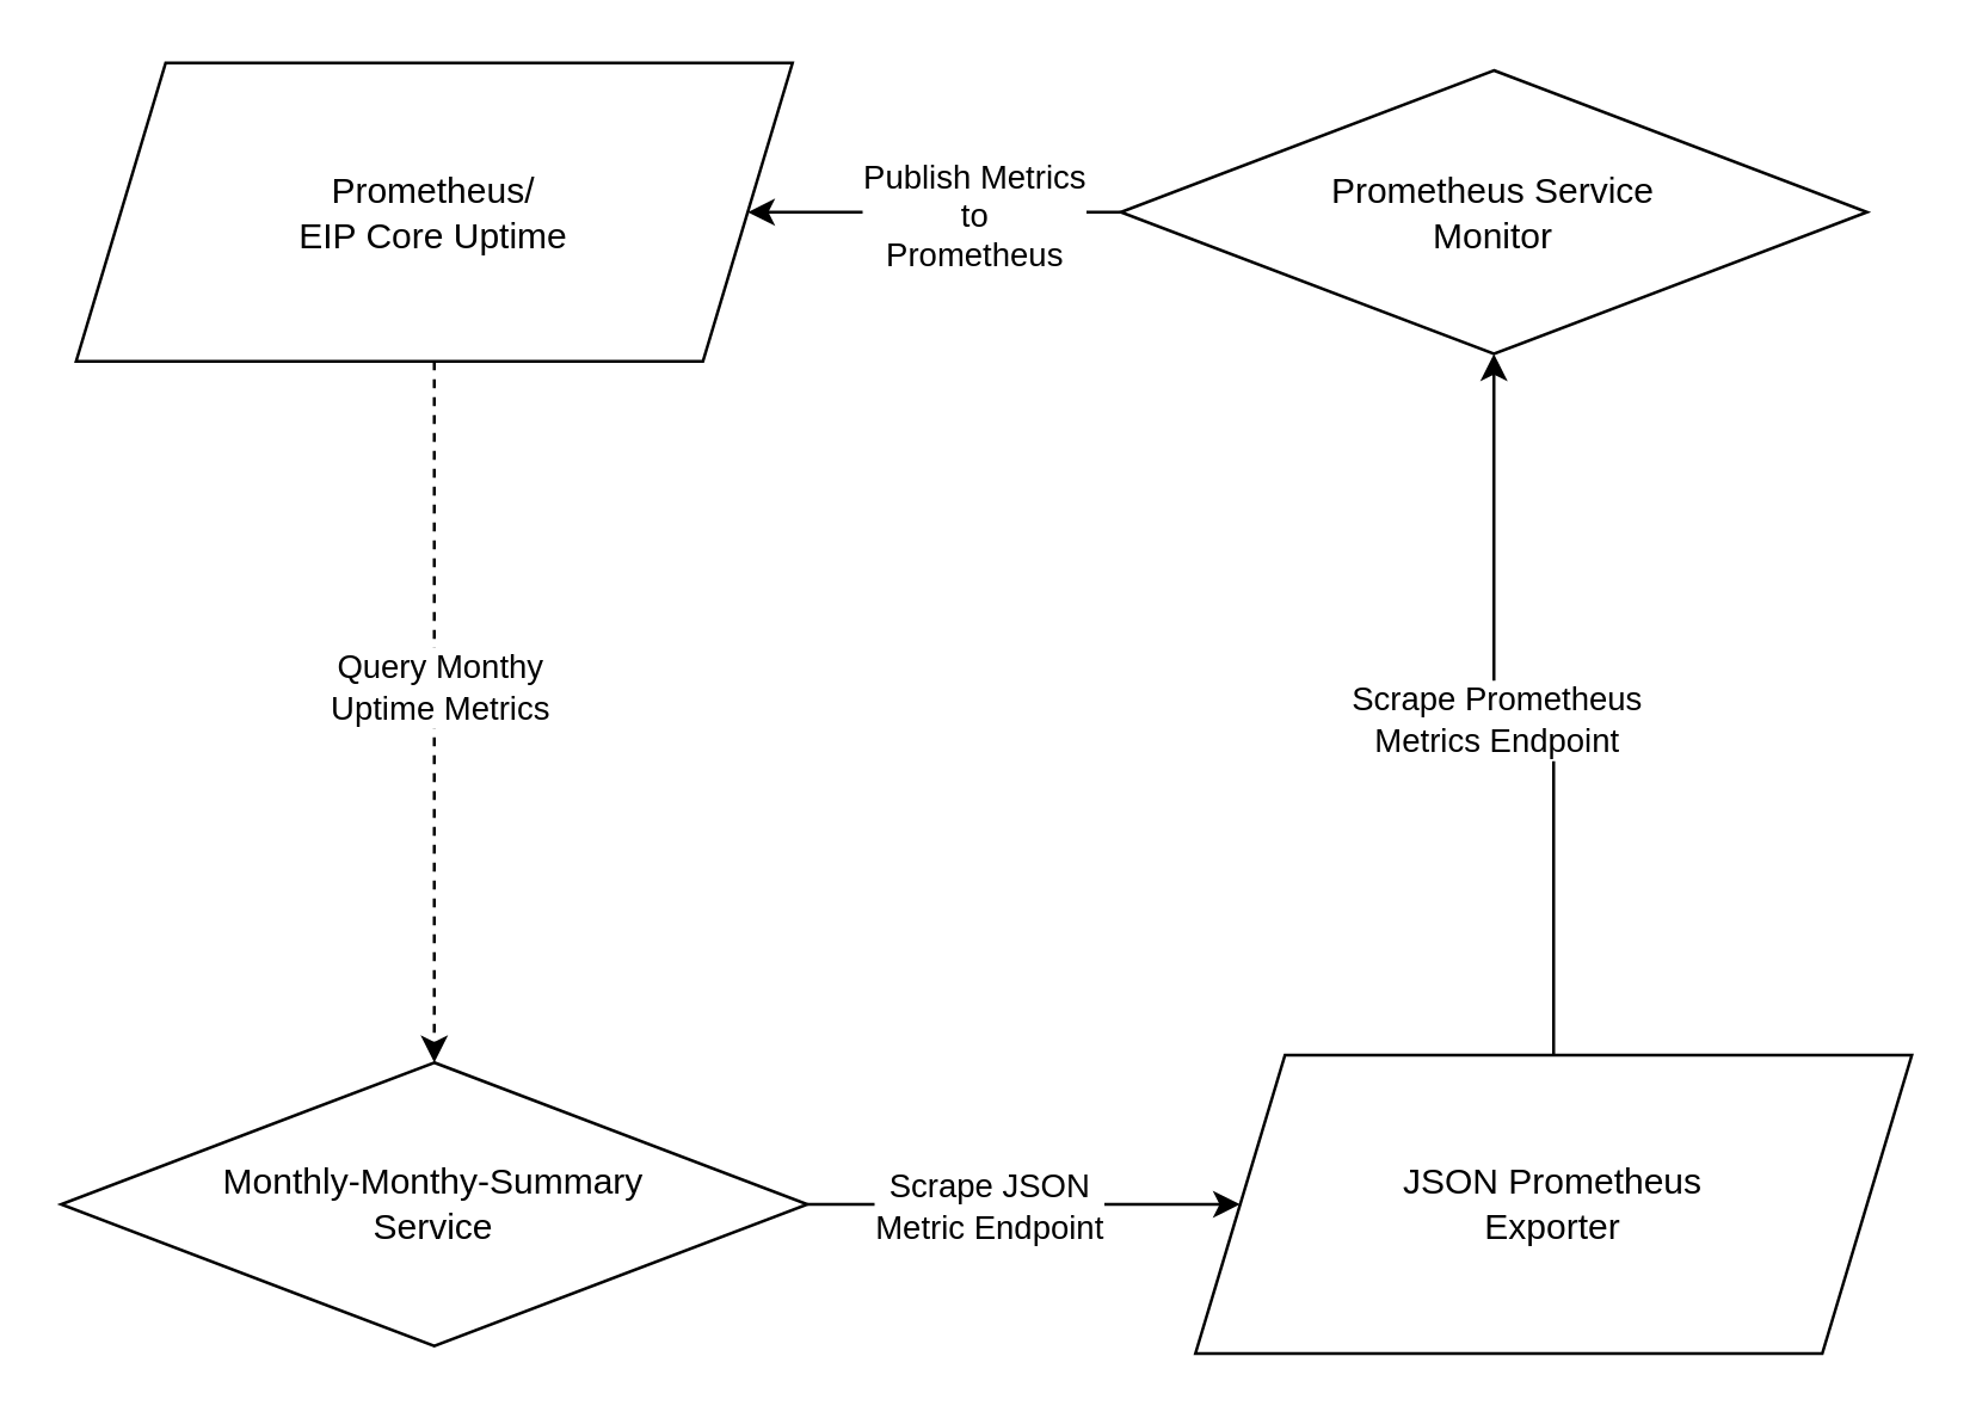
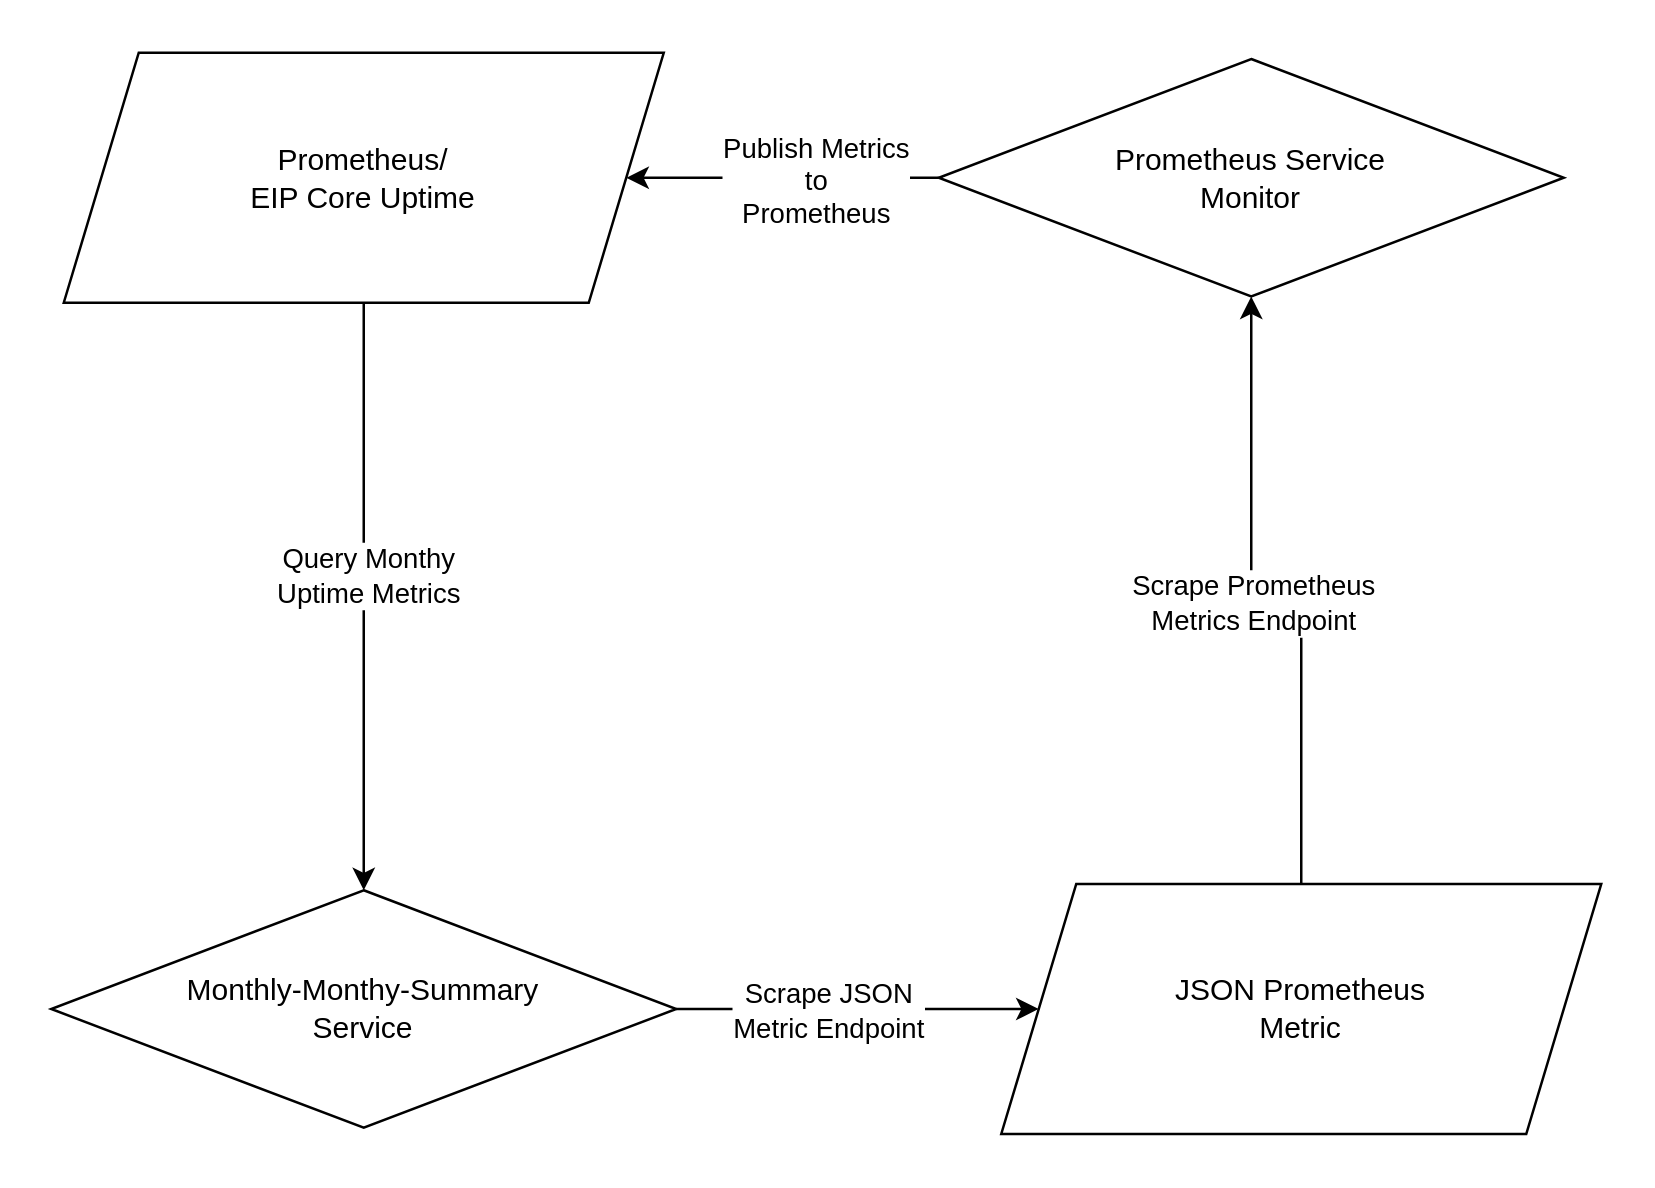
- <mxCell id="2" style="edgeStyle=orthogonalEdgeStyle;rounded=0;orthogonalLoop=1;jettySize=auto;html=1;entryX=0.5;entryY=0;entryDx=0;entryDy=0;dashed=1;" edge="1" parent="1" source="4" target="7"><mxGeometry relative="1" as="geometry" /></mxCell>
+ <mxCell id="2" style="edgeStyle=orthogonalEdgeStyle;rounded=0;orthogonalLoop=1;jettySize=auto;html=1;entryX=0.5;entryY=0;entryDx=0;entryDy=0;" edge="1" parent="1" source="4" target="7"><mxGeometry relative="1" as="geometry" /></mxCell>
- <mxCell id="10" value="&lt;div&gt;JSON Prometheus&lt;/div&gt;&lt;div&gt;Exporter&lt;br&gt;&lt;/div&gt;" style="shape=parallelogram;perimeter=parallelogramPerimeter;whiteSpace=wrap;html=1;fixedSize=1;size=30;" vertex="1" parent="1"><mxGeometry x="400" y="353" width="240" height="100" as="geometry" /></mxCell>
+ <mxCell id="10" value="&lt;div&gt;JSON Prometheus&lt;/div&gt;&lt;div&gt;Metric&lt;br&gt;&lt;/div&gt;" style="shape=parallelogram;perimeter=parallelogramPerimeter;whiteSpace=wrap;html=1;fixedSize=1;size=30;" vertex="1" parent="1"><mxGeometry x="400" y="353" width="240" height="100" as="geometry" /></mxCell>
